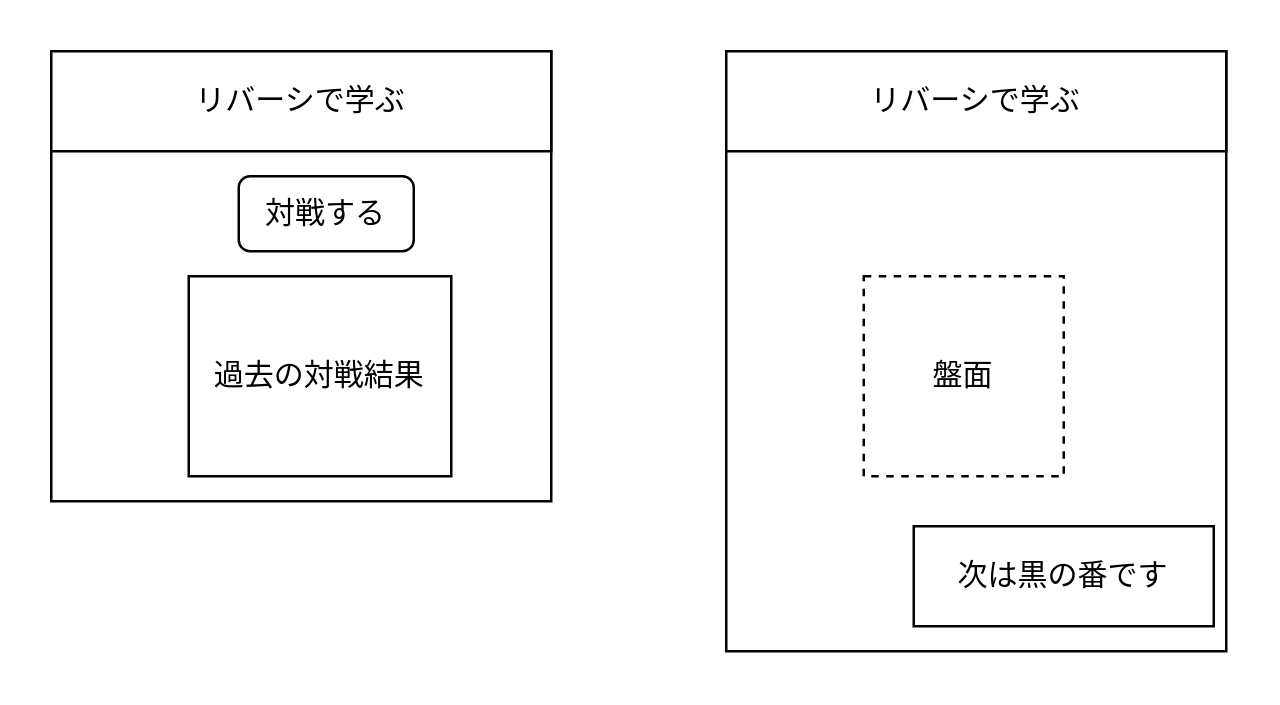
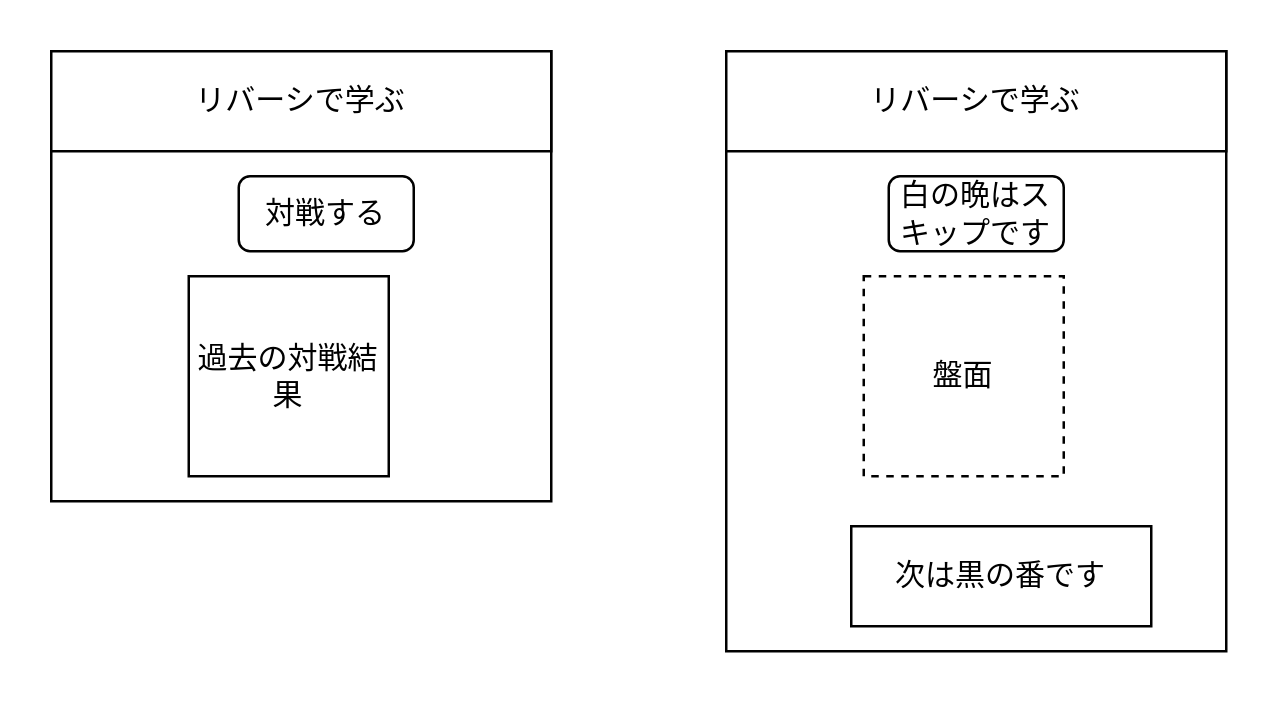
+ <mxCell id="8" value="白の晩はスキップです" style="rounded=1;whiteSpace=wrap;html=1;" vertex="1" parent="1"><mxGeometry x="355" y="70" width="70" height="30" as="geometry" /></mxCell>
- <mxCell id="5" value="過去の対戦結果" style="whiteSpace=wrap;html=1;aspect=fixed;" vertex="1" parent="1"><mxGeometry x="75" y="110" width="105" height="80" as="geometry" /></mxCell>
+ <mxCell id="5" value="過去の対戦結果" style="whiteSpace=wrap;html=1;aspect=fixed;" vertex="1" parent="1"><mxGeometry x="75" y="110" width="80" height="80" as="geometry" /></mxCell>
- <mxCell id="10" value="次は黒の番です" style="rounded=0;whiteSpace=wrap;html=1;" vertex="1" parent="1"><mxGeometry x="365" y="210" width="120" height="40" as="geometry" /></mxCell>
+ <mxCell id="10" value="次は黒の番です" style="rounded=0;whiteSpace=wrap;html=1;" vertex="1" parent="1"><mxGeometry x="340" y="210" width="120" height="40" as="geometry" /></mxCell>
